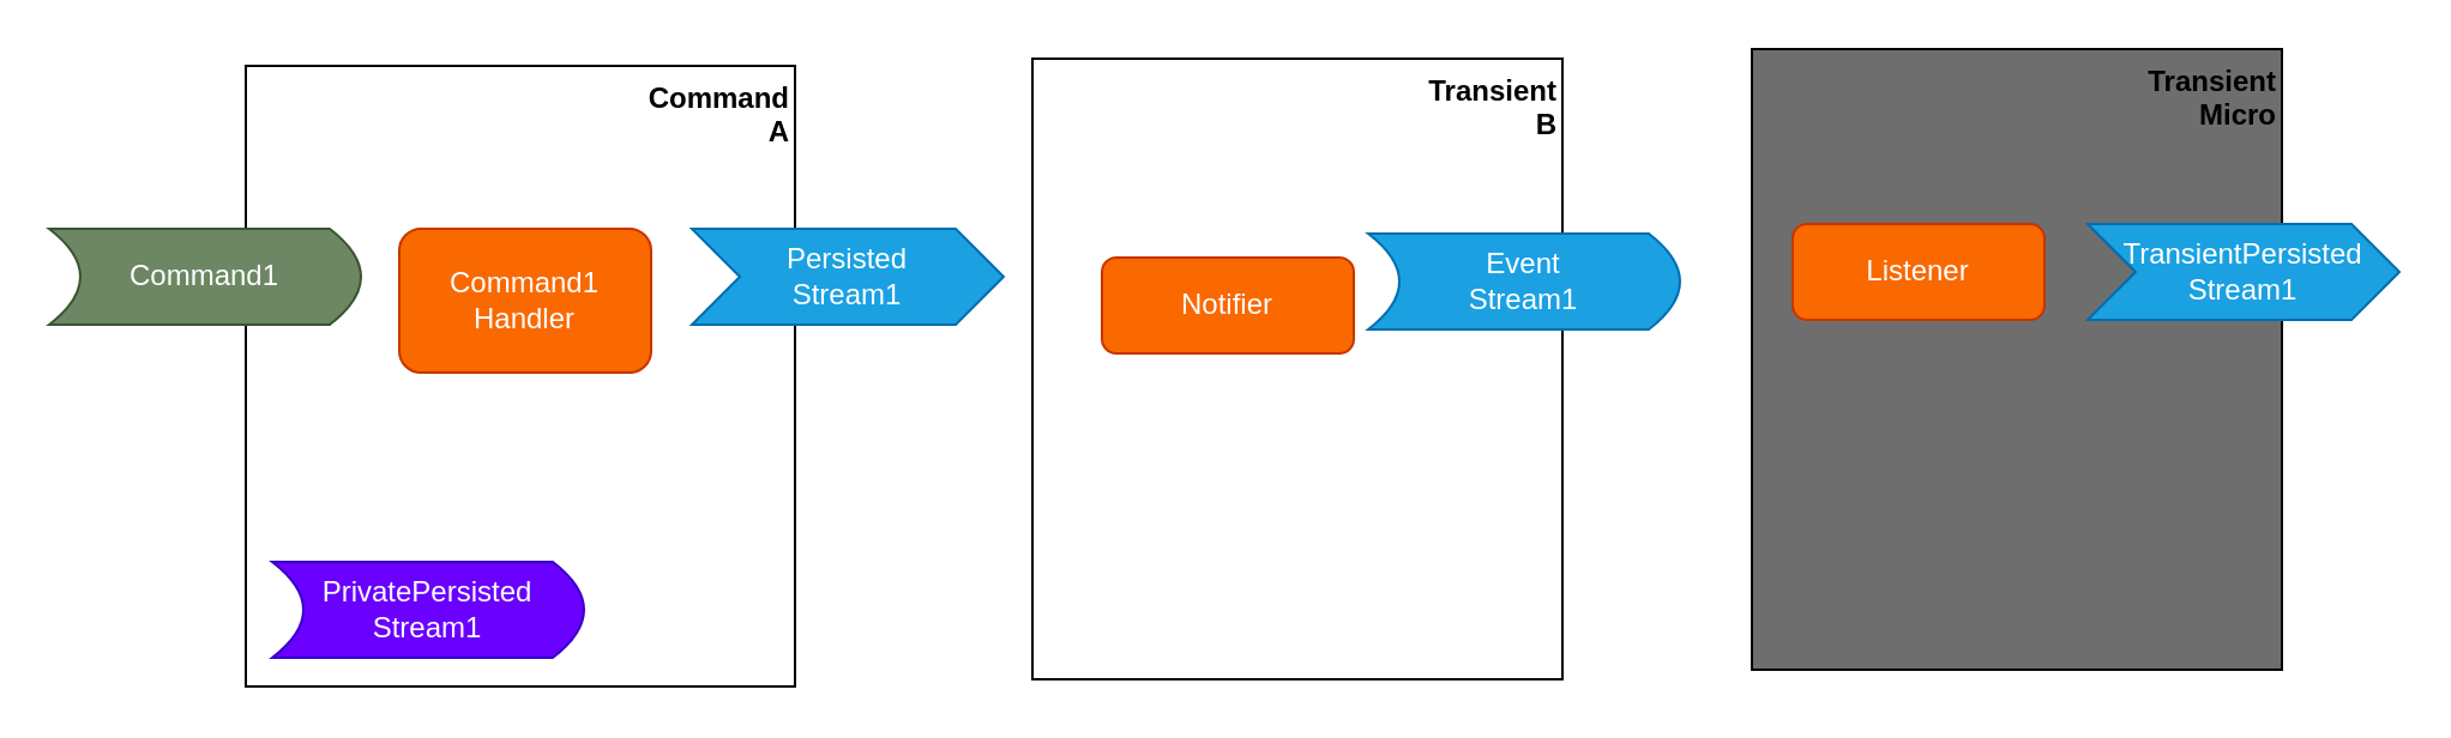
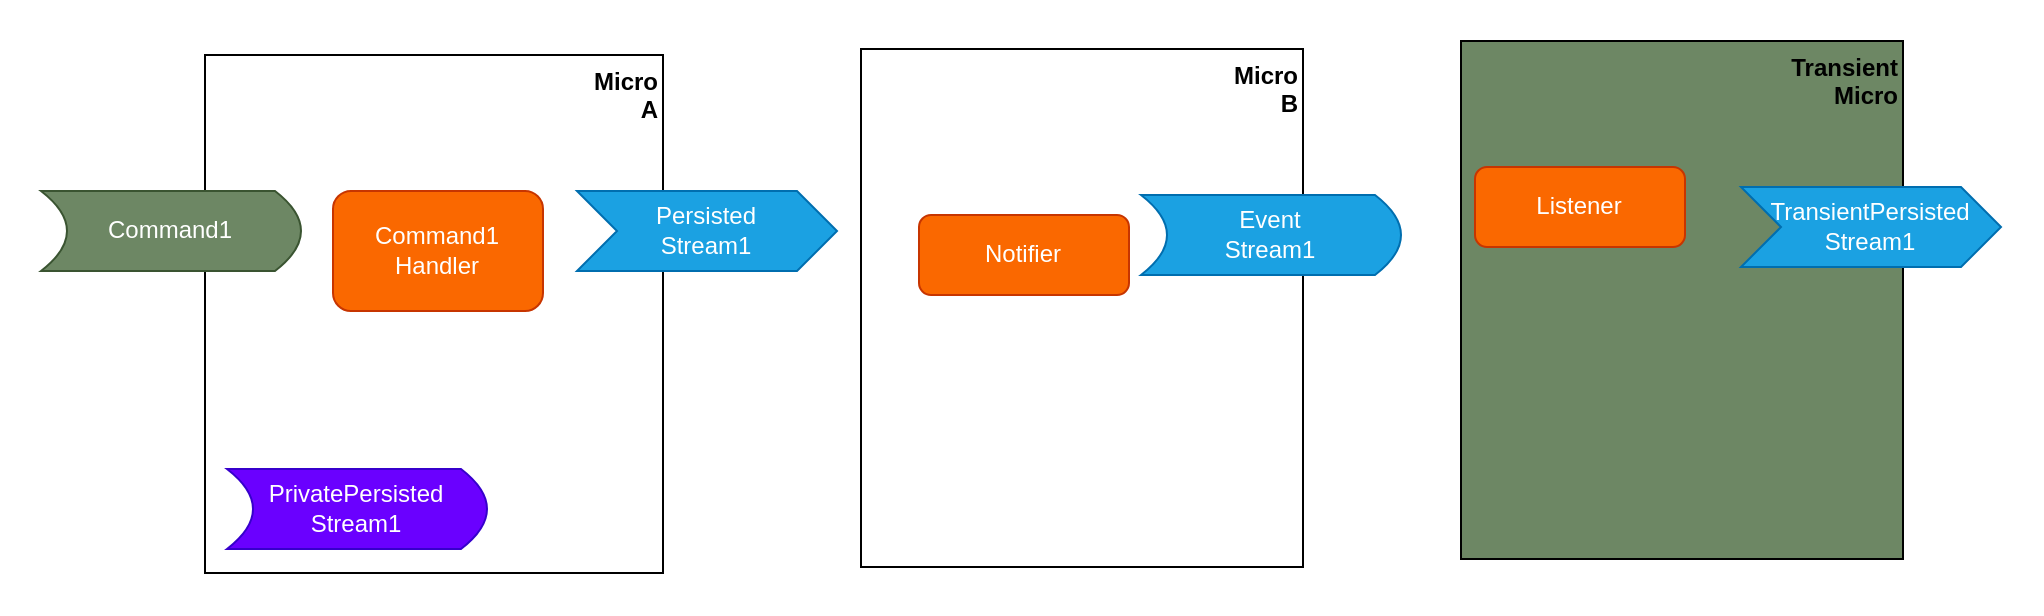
- <mxCell id="2" value="Transient&lt;br&gt;B" style="rounded=0;whiteSpace=wrap;html=1;fontStyle=1;align=right;verticalAlign=top;" vertex="1" parent="1"><mxGeometry x="430" y="24" width="221" height="259" as="geometry" /></mxCell>
+ <mxCell id="2" value="Micro&lt;br&gt;B" style="rounded=0;whiteSpace=wrap;html=1;fontStyle=1;align=right;verticalAlign=top;" vertex="1" parent="1"><mxGeometry x="430" y="24" width="221" height="259" as="geometry" /></mxCell>
- <mxCell id="3" value="Command&lt;br&gt;A" style="rounded=0;whiteSpace=wrap;html=1;fontStyle=1;align=right;verticalAlign=top;" vertex="1" parent="1"><mxGeometry x="102" y="27" width="229" height="259" as="geometry" /></mxCell>
+ <mxCell id="3" value="Micro&lt;br&gt;A" style="rounded=0;whiteSpace=wrap;html=1;fontStyle=1;align=right;verticalAlign=top;" vertex="1" parent="1"><mxGeometry x="102" y="27" width="229" height="259" as="geometry" /></mxCell>
- <mxCell id="11" value="&lt;span&gt;Listener&lt;br&gt;&lt;/span&gt;" style="rounded=1;whiteSpace=wrap;html=1;fillColor=#fa6800;strokeColor=#C73500;fontColor=#ffffff;align=center;" vertex="1" parent="1"><mxGeometry x="747" y="93" width="105" height="40" as="geometry" /></mxCell>
+ <mxCell id="11" value="&lt;span&gt;Listener&lt;br&gt;&lt;/span&gt;" style="rounded=1;whiteSpace=wrap;html=1;fillColor=#fa6800;strokeColor=#C73500;fontColor=#ffffff;align=center;" vertex="1" parent="1"><mxGeometry x="737" y="83" width="105" height="40" as="geometry" /></mxCell>
- <mxCell id="10" value="Transient&lt;br&gt;Micro&lt;br&gt;" style="rounded=0;whiteSpace=wrap;html=1;fontStyle=1;align=right;verticalAlign=top;fillColor=#6E6E6E;" vertex="1" parent="1"><mxGeometry x="730" y="20" width="221" height="259" as="geometry" /></mxCell>
+ <mxCell id="10" value="Transient&lt;br&gt;Micro&lt;br&gt;" style="rounded=0;whiteSpace=wrap;html=1;fontStyle=1;align=right;verticalAlign=top;fillColor=#6d8764;" vertex="1" parent="1"><mxGeometry x="730" y="20" width="221" height="259" as="geometry" /></mxCell>
